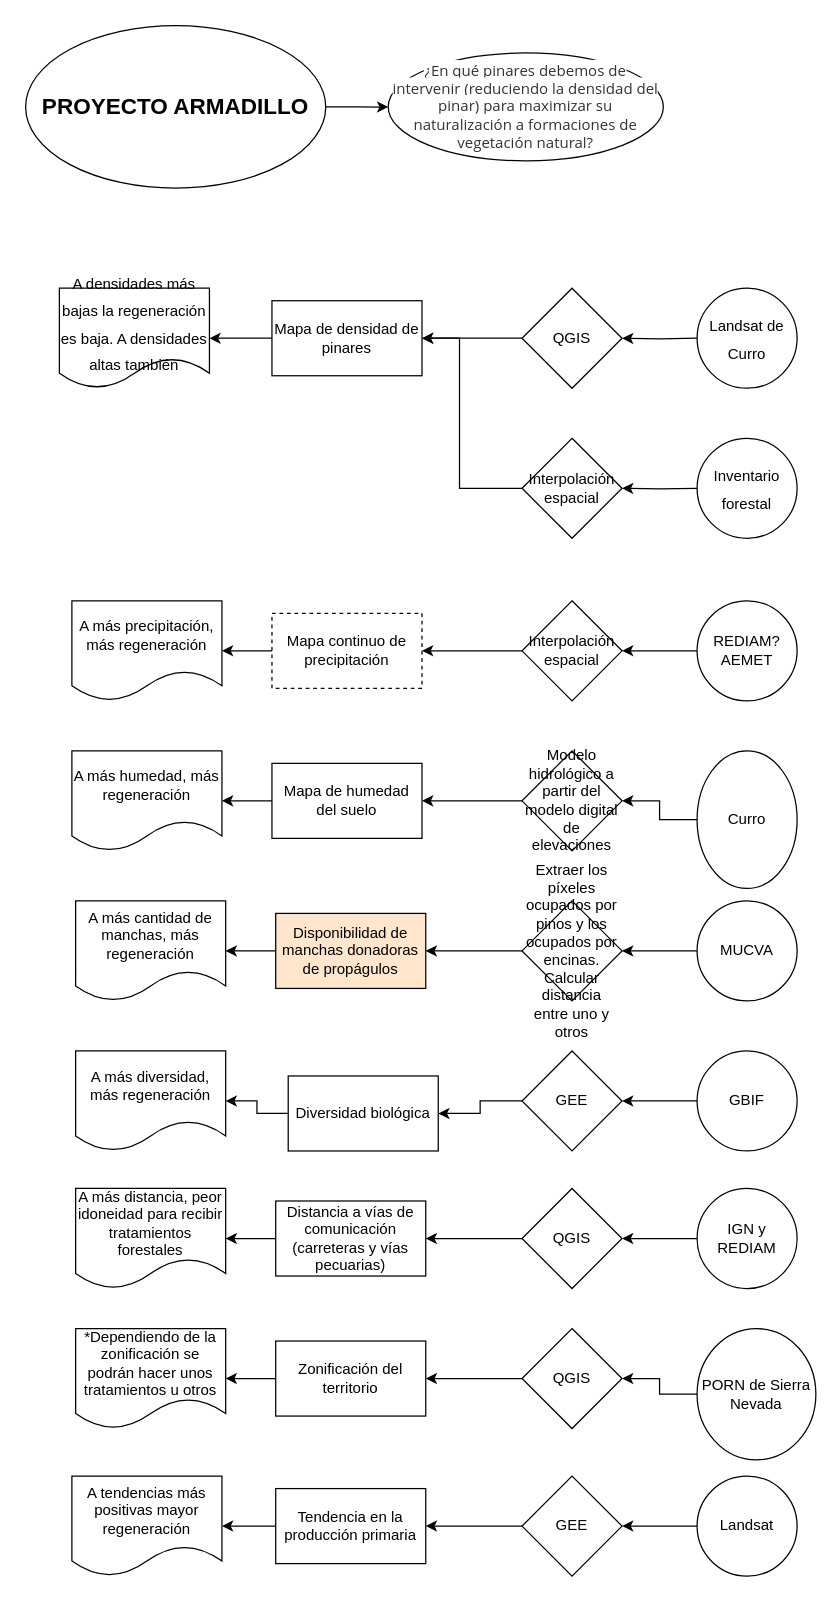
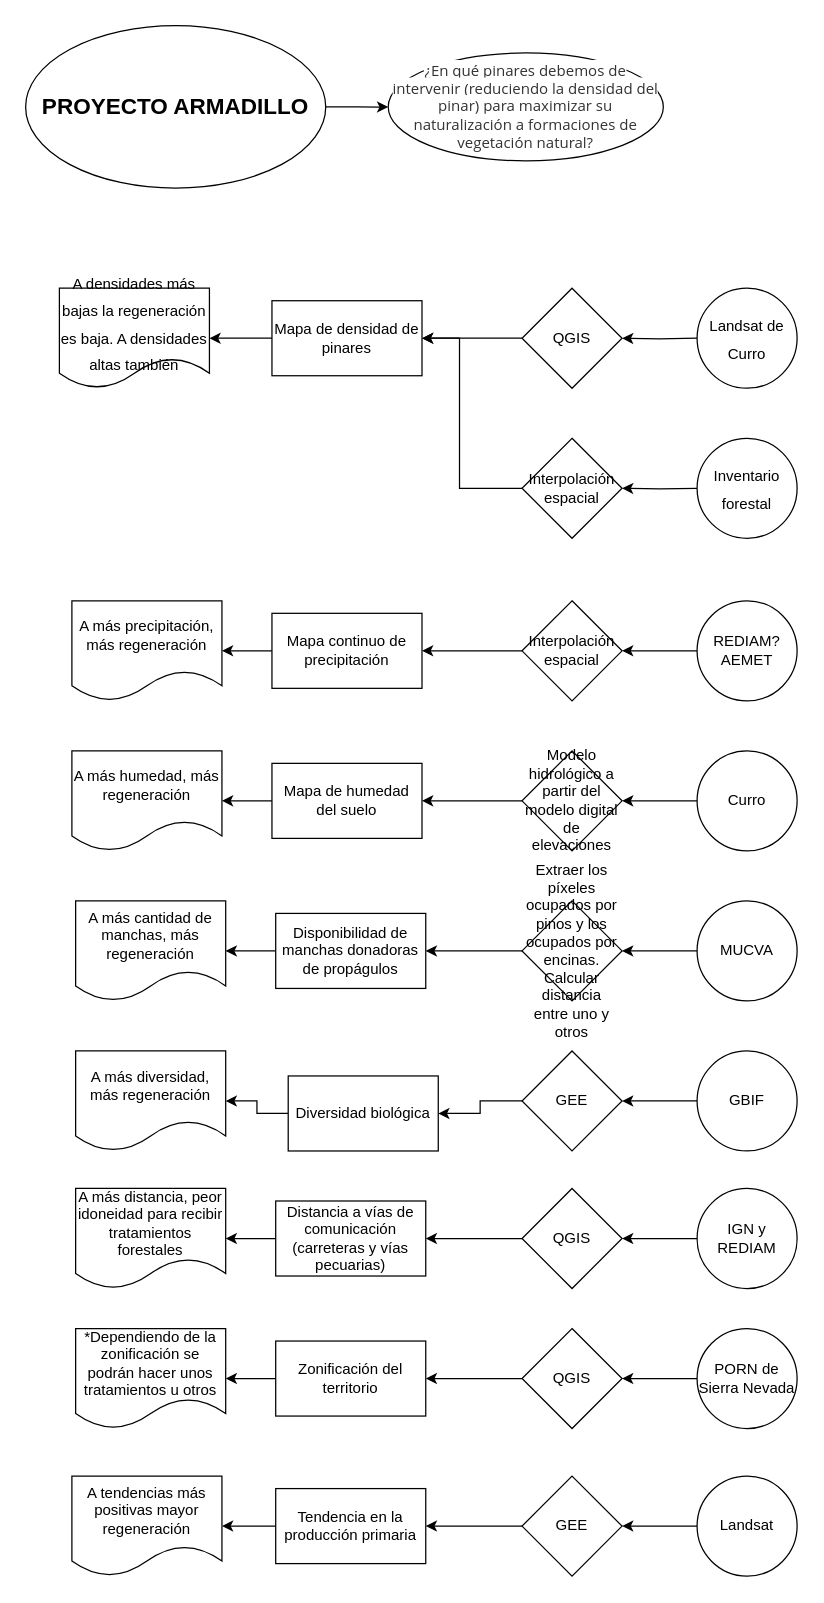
- <mxCell id="15" value="Mapa continuo de precipitación" style="rounded=0;whiteSpace=wrap;html=1;fontSize=12;dashed=1;" parent="1" vertex="1"><mxGeometry x="217" y="490" width="120" height="60" as="geometry" /></mxCell>
+ <mxCell id="15" value="Mapa continuo de precipitación" style="rounded=0;whiteSpace=wrap;html=1;fontSize=12;" parent="1" vertex="1"><mxGeometry x="217" y="490" width="120" height="60" as="geometry" /></mxCell>
- <mxCell id="27" value="Curro" style="ellipse;whiteSpace=wrap;html=1;aspect=fixed;fontSize=12;" parent="1" vertex="1"><mxGeometry x="557" y="600" width="80" height="110" as="geometry" /></mxCell>
+ <mxCell id="27" value="Curro" style="ellipse;whiteSpace=wrap;html=1;aspect=fixed;fontSize=12;" parent="1" vertex="1"><mxGeometry x="557" y="600" width="80" height="80" as="geometry" /></mxCell>
- <mxCell id="33" value="Disponibilidad de manchas donadoras de propágulos" style="whiteSpace=wrap;html=1;fillColor=#ffe6cc;" parent="1" vertex="1"><mxGeometry x="220" y="730" width="120" height="60" as="geometry" /></mxCell>
+ <mxCell id="33" value="Disponibilidad de manchas donadoras de propágulos" style="whiteSpace=wrap;html=1;" parent="1" vertex="1"><mxGeometry x="220" y="730" width="120" height="60" as="geometry" /></mxCell>
- <mxCell id="57" value="PORN de Sierra Nevada" style="ellipse;whiteSpace=wrap;html=1;aspect=fixed;" vertex="1" parent="1"><mxGeometry x="557" y="1062" width="95" height="105" as="geometry" /></mxCell>
+ <mxCell id="57" value="PORN de Sierra Nevada" style="ellipse;whiteSpace=wrap;html=1;aspect=fixed;" vertex="1" parent="1"><mxGeometry x="557" y="1062" width="80" height="80" as="geometry" /></mxCell>
